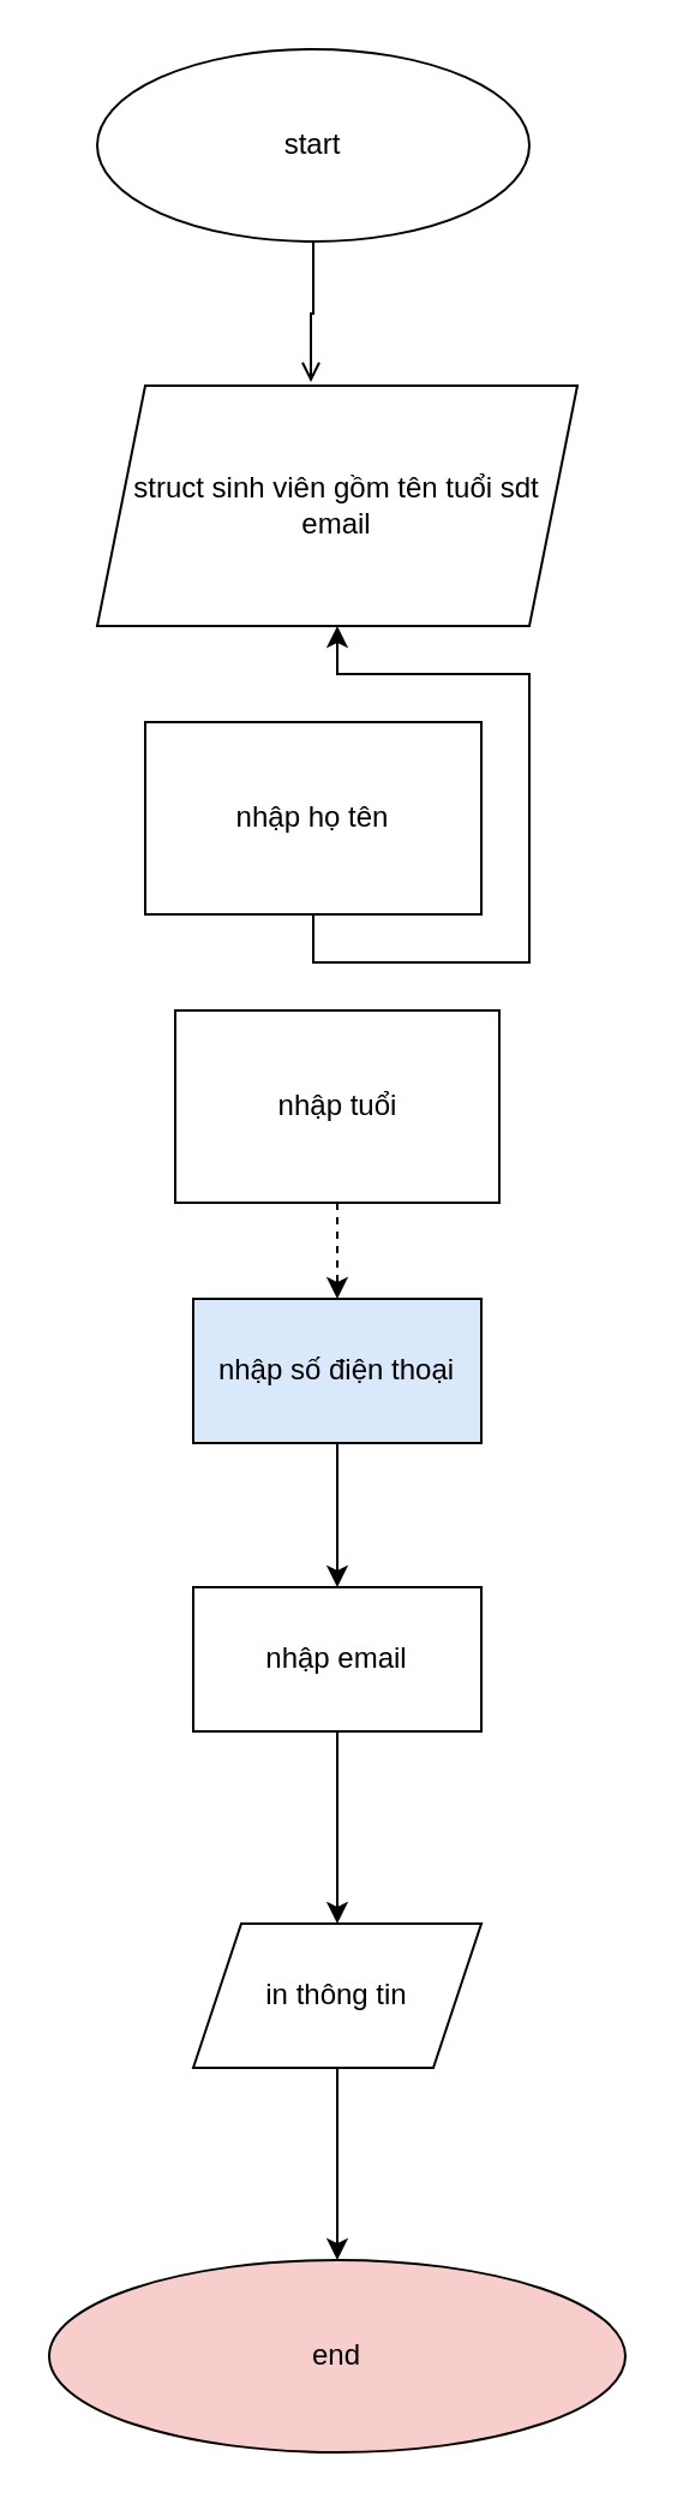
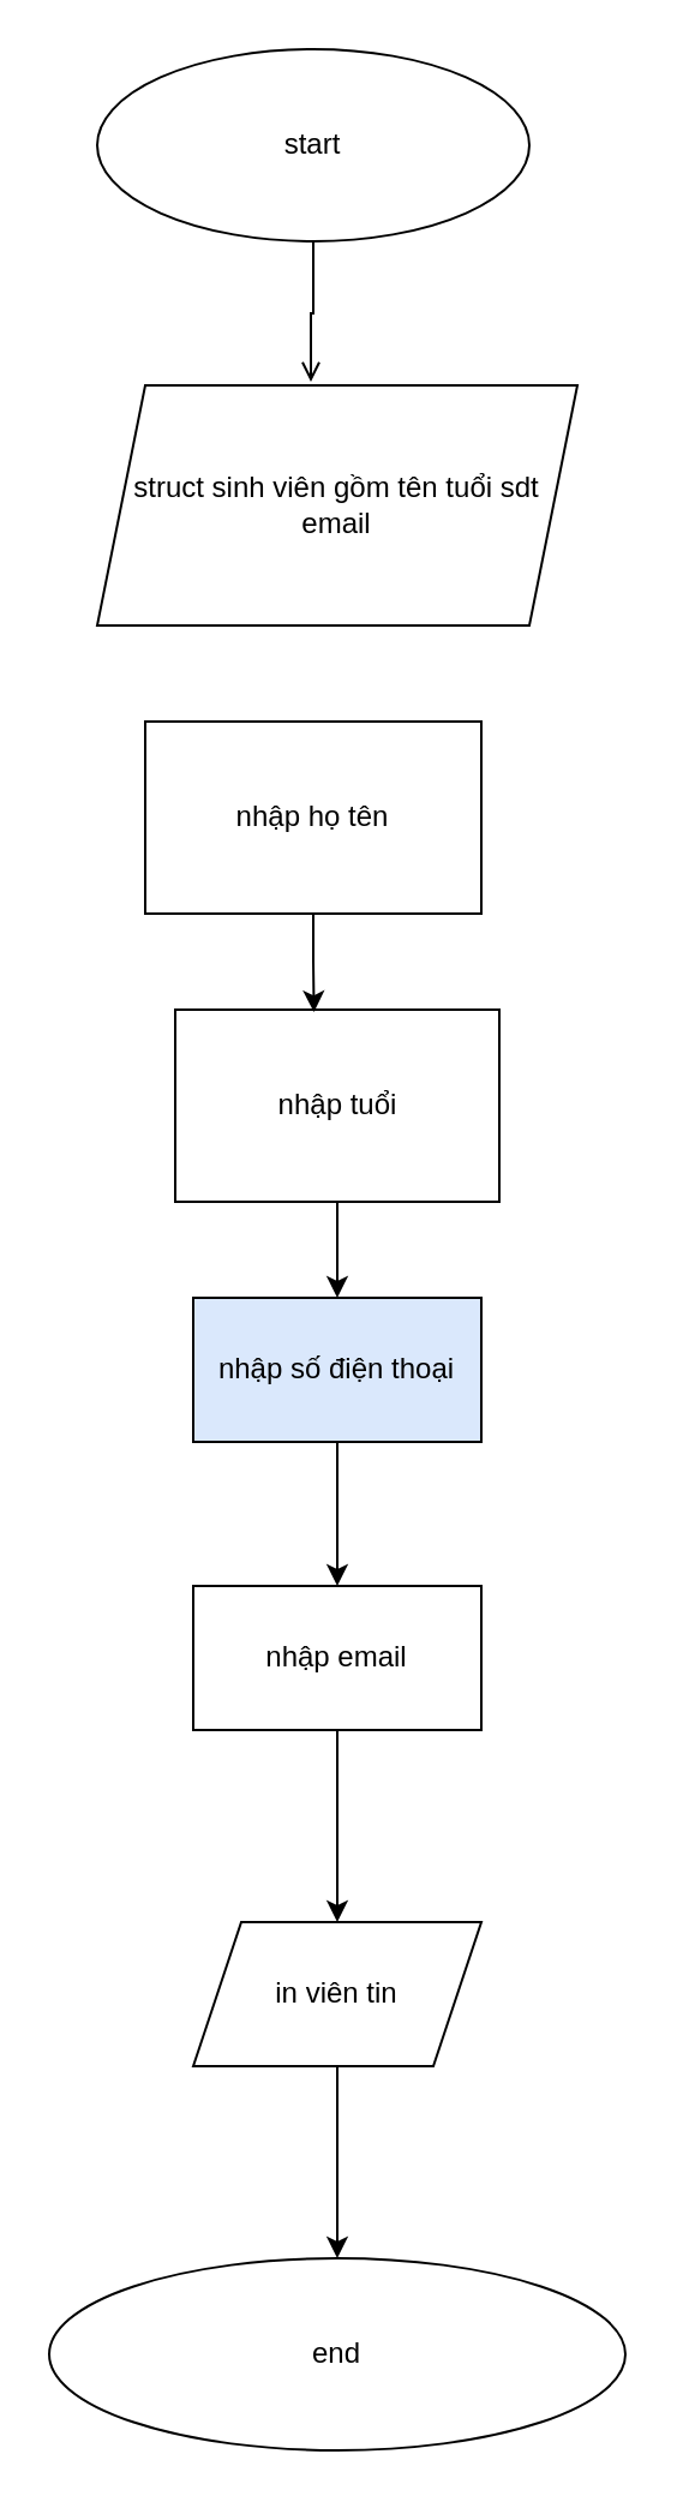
- <mxCell id="9" style="edgeStyle=orthogonalEdgeStyle;rounded=0;orthogonalLoop=1;jettySize=auto;html=1;exitX=0.5;exitY=1;exitDx=0;exitDy=0;" edge="1" parent="1" source="6" target="4"><mxGeometry relative="1" as="geometry" /></mxCell>
+ <mxCell id="9" style="edgeStyle=orthogonalEdgeStyle;rounded=0;orthogonalLoop=1;jettySize=auto;html=1;exitX=0.5;exitY=1;exitDx=0;exitDy=0;entryX=0.428;entryY=0.013;entryDx=0;entryDy=0;entryPerimeter=0;" edge="1" parent="1" source="6" target="8"><mxGeometry relative="1" as="geometry" /></mxCell>
- <mxCell id="7" value="" style="edgeStyle=orthogonalEdgeStyle;rounded=0;orthogonalLoop=1;jettySize=auto;html=1;dashed=1;" edge="1" parent="1" source="8" target="11"><mxGeometry relative="1" as="geometry" /></mxCell>
+ <mxCell id="7" value="" style="edgeStyle=orthogonalEdgeStyle;rounded=0;orthogonalLoop=1;jettySize=auto;html=1;" edge="1" parent="1" source="8" target="11"><mxGeometry relative="1" as="geometry" /></mxCell>
- <mxCell id="15" value="in thông tin" style="shape=parallelogram;perimeter=parallelogramPerimeter;whiteSpace=wrap;html=1;fixedSize=1;rounded=0;" vertex="1" parent="1"><mxGeometry x="80" y="800" width="120" height="60" as="geometry" /></mxCell>
+ <mxCell id="15" value="in viên tin" style="shape=parallelogram;perimeter=parallelogramPerimeter;whiteSpace=wrap;html=1;fixedSize=1;rounded=0;" vertex="1" parent="1"><mxGeometry x="80" y="800" width="120" height="60" as="geometry" /></mxCell>
- <mxCell id="3" value="end" style="ellipse;whiteSpace=wrap;html=1;rounded=0;fillColor=#f8cecc;" parent="1" vertex="1"><mxGeometry x="20" y="940" width="240" height="80" as="geometry" /></mxCell>
+ <mxCell id="3" value="end" style="ellipse;whiteSpace=wrap;html=1;rounded=0;" parent="1" vertex="1"><mxGeometry x="20" y="940" width="240" height="80" as="geometry" /></mxCell>
